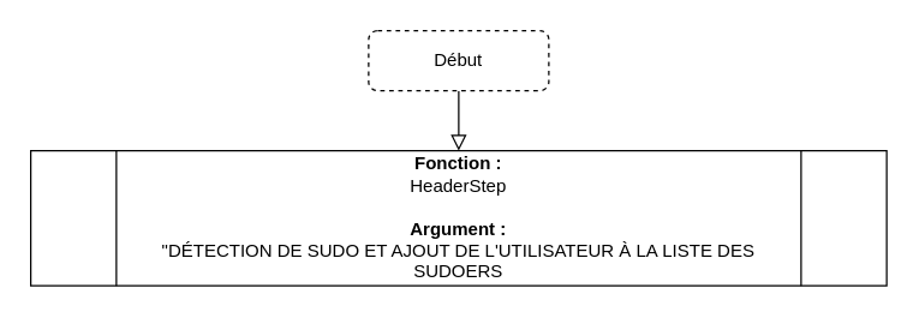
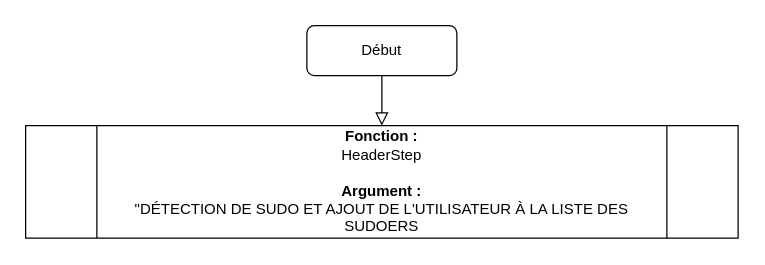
- <mxCell id="3" value="Début" style="rounded=1;whiteSpace=wrap;html=1;fontSize=12;glass=0;strokeWidth=1;shadow=0;dashed=1;" parent="1" vertex="1"><mxGeometry x="245" y="20" width="120" height="40" as="geometry" /></mxCell>
+ <mxCell id="3" value="Début" style="rounded=1;whiteSpace=wrap;html=1;fontSize=12;glass=0;strokeWidth=1;shadow=0;" parent="1" vertex="1"><mxGeometry x="245" y="20" width="120" height="40" as="geometry" /></mxCell>
